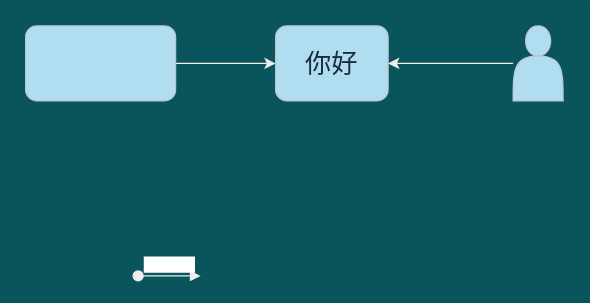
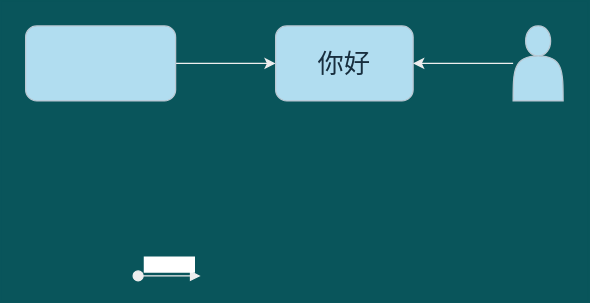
- <mxCell id="4" value="&lt;font style=&quot;font-size: 21px&quot;&gt;你好&lt;/font&gt;" style="whiteSpace=wrap;html=1;rounded=1;align=center;fillColor=#B1DDF0;strokeColor=#BAC8D3;fontColor=#182E3E;" vertex="1" parent="1"><mxGeometry x="220" y="20" width="90" height="60" as="geometry" /></mxCell>
+ <mxCell id="4" value="&lt;font style=&quot;font-size: 21px&quot;&gt;你好&lt;/font&gt;" style="whiteSpace=wrap;html=1;rounded=1;align=center;fillColor=#B1DDF0;strokeColor=#BAC8D3;fontColor=#182E3E;" vertex="1" parent="1"><mxGeometry x="220" y="20" width="110" height="60" as="geometry" /></mxCell>
